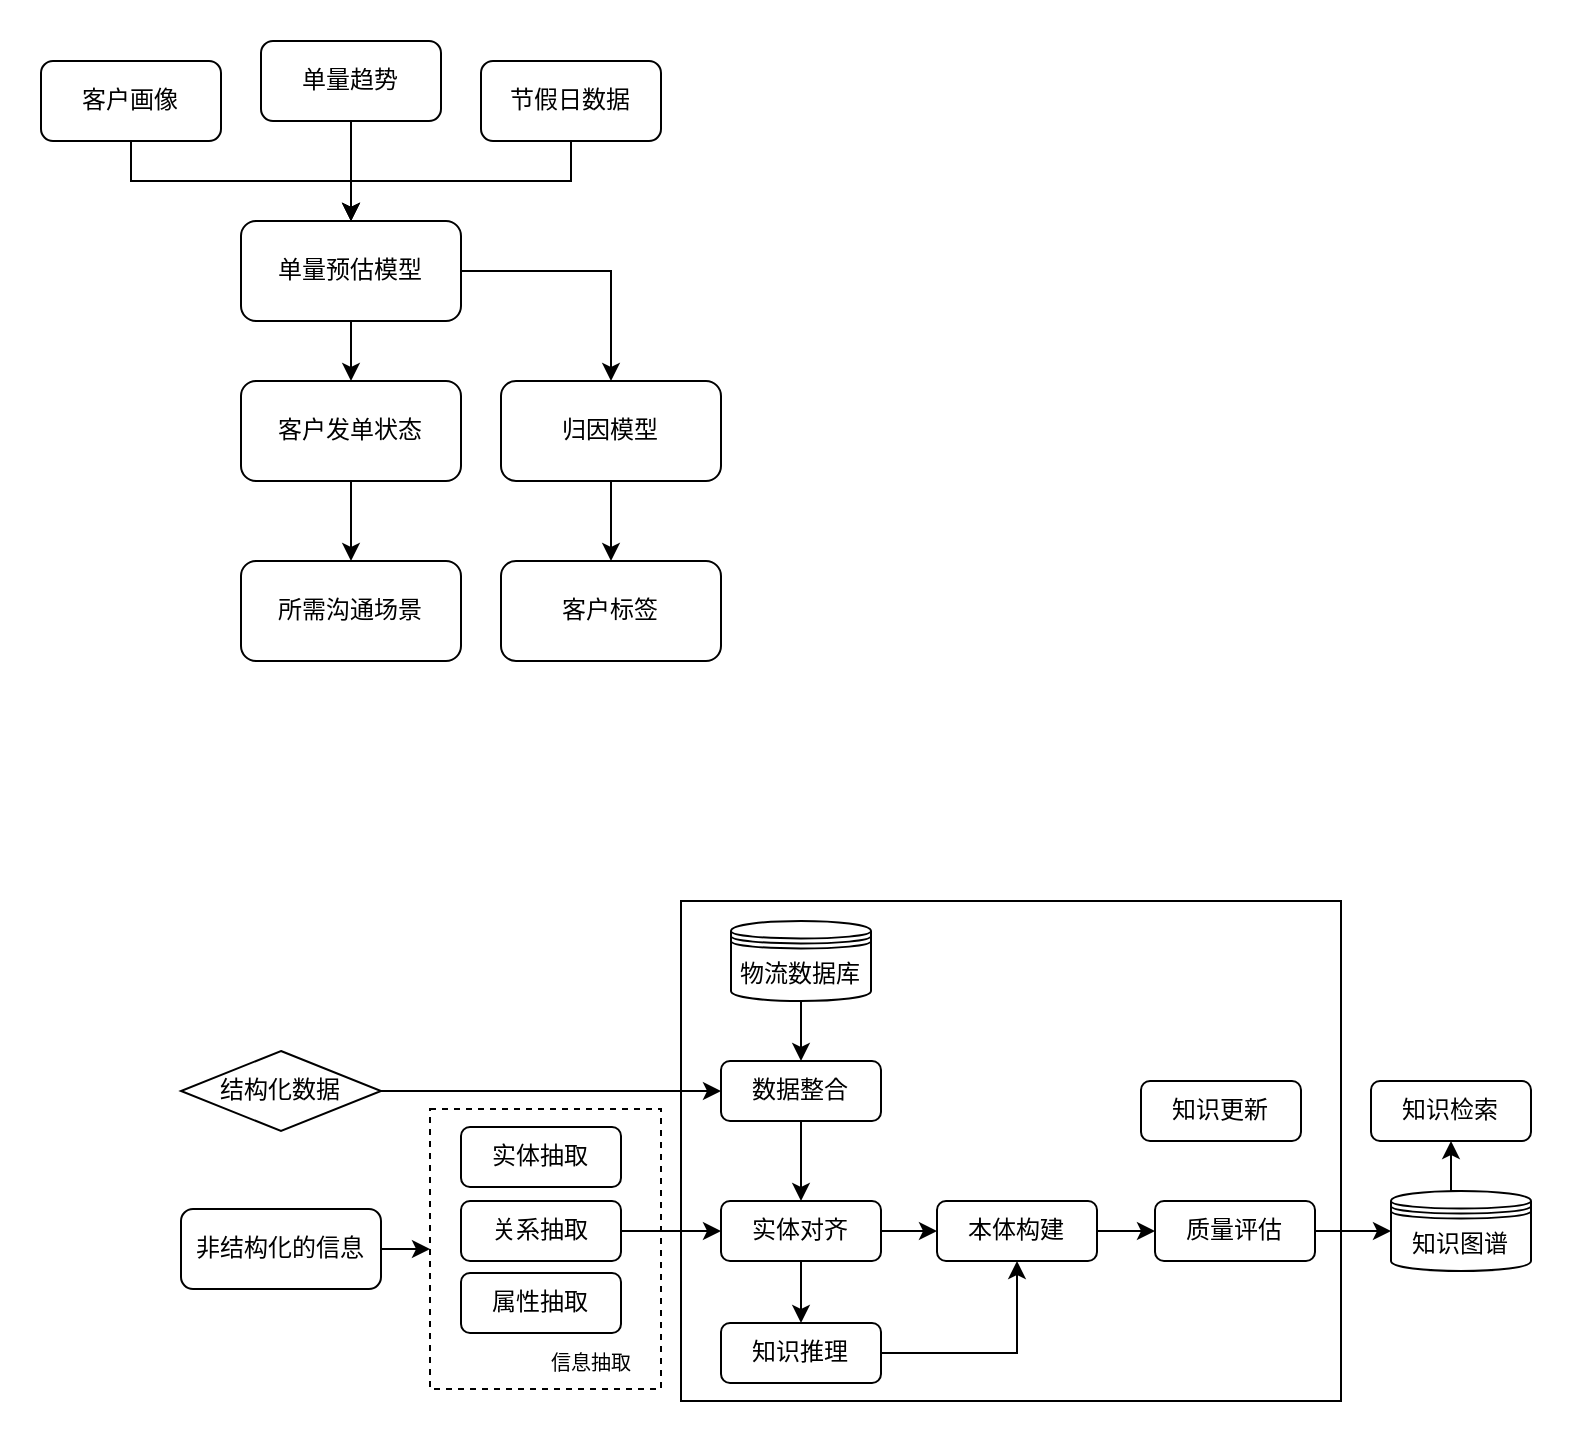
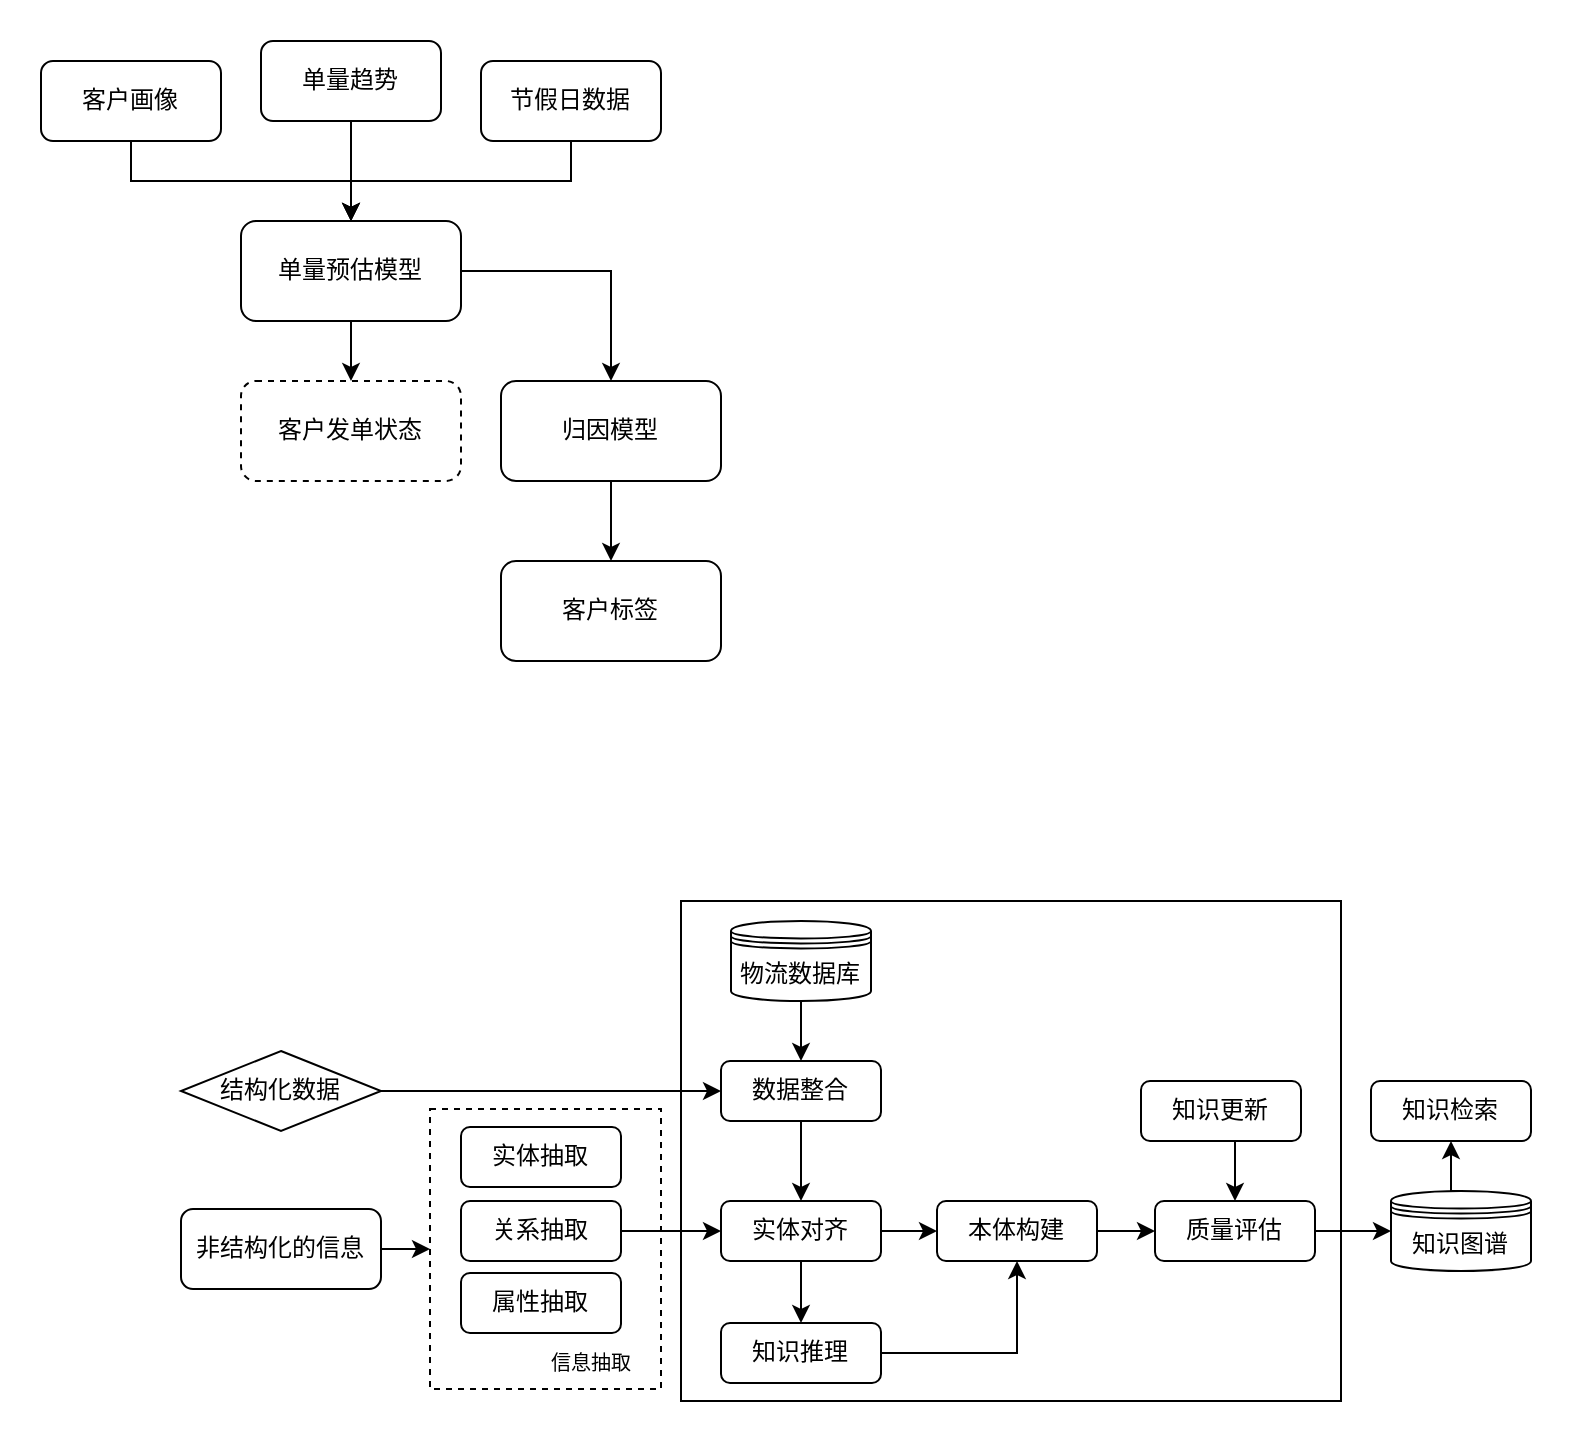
- <mxCell id="14" value="客户发单状态&lt;br&gt;" style="rounded=1;whiteSpace=wrap;html=1;" vertex="1" parent="1"><mxGeometry x="120" y="190" width="110" height="50" as="geometry" /></mxCell>
+ <mxCell id="14" value="客户发单状态&lt;br&gt;" style="rounded=1;whiteSpace=wrap;html=1;dashed=1;" vertex="1" parent="1"><mxGeometry x="120" y="190" width="110" height="50" as="geometry" /></mxCell>
- <mxCell id="13" style="edgeStyle=orthogonalEdgeStyle;rounded=0;orthogonalLoop=1;jettySize=auto;html=1;entryX=0.5;entryY=0;entryDx=0;entryDy=0;" edge="1" parent="1" source="14" target="18"><mxGeometry relative="1" as="geometry" /></mxCell>
- <mxCell id="18" value="所需沟通场景" style="rounded=1;whiteSpace=wrap;html=1;" vertex="1" parent="1"><mxGeometry x="120" y="280" width="110" height="50" as="geometry" /></mxCell>
+ <mxCell id="40" style="edgeStyle=orthogonalEdgeStyle;rounded=0;orthogonalLoop=1;jettySize=auto;html=1;exitX=0.5;exitY=1;exitDx=0;exitDy=0;entryX=0.5;entryY=0;entryDx=0;entryDy=0;" edge="1" parent="1" source="41" target="39"><mxGeometry relative="1" as="geometry" /></mxCell>
